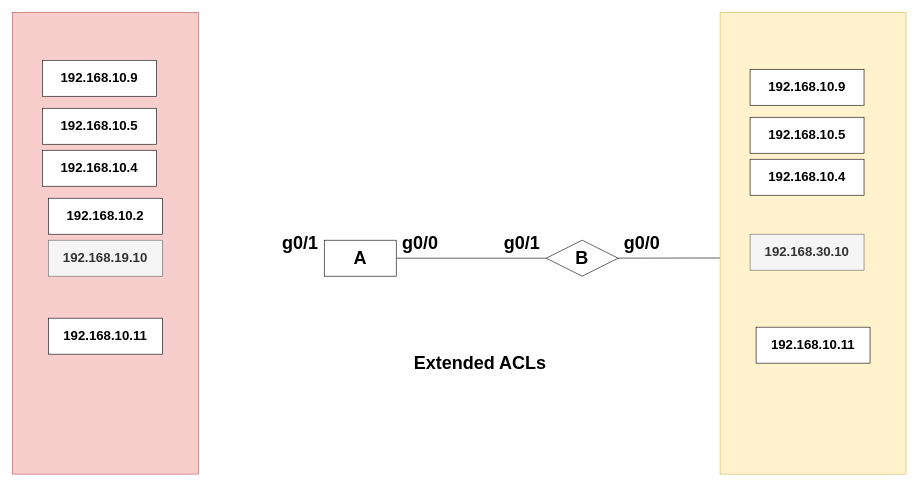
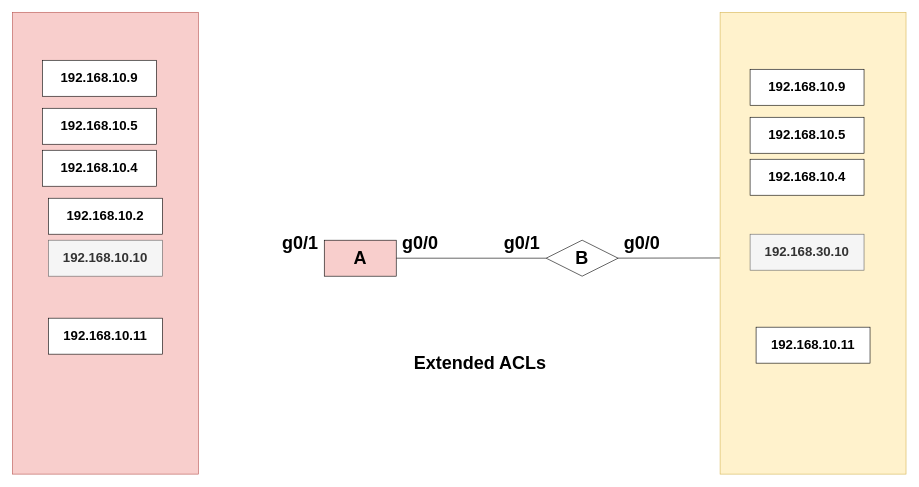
- <mxCell id="8" value="192.168.19.10" style="whiteSpace=wrap;html=1;fontStyle=1;fontSize=22;fillColor=#f5f5f5;fontColor=#333333;strokeColor=#666666;" parent="1" vertex="1"><mxGeometry x="80" y="400" width="190" height="60" as="geometry" /></mxCell>
+ <mxCell id="8" value="192.168.10.10" style="whiteSpace=wrap;html=1;fontStyle=1;fontSize=22;fillColor=#f5f5f5;fontColor=#333333;strokeColor=#666666;" parent="1" vertex="1"><mxGeometry x="80" y="400" width="190" height="60" as="geometry" /></mxCell>
- <mxCell id="3" value="A" style="whiteSpace=wrap;html=1;fontSize=30;fontStyle=1" parent="1" vertex="1"><mxGeometry x="540" y="400" width="120" height="60" as="geometry" /></mxCell>
+ <mxCell id="3" value="A" style="whiteSpace=wrap;html=1;fontSize=30;fontStyle=1;fillColor=#f8cecc;" parent="1" vertex="1"><mxGeometry x="540" y="400" width="120" height="60" as="geometry" /></mxCell>
